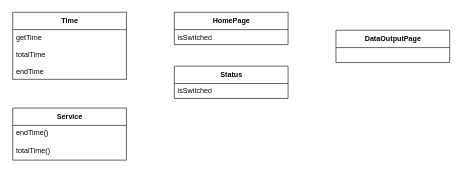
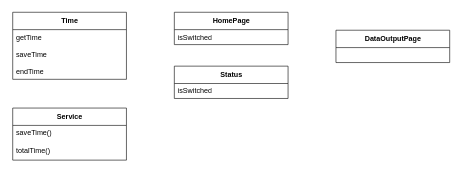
- <mxCell id="4" value="totalTime" style="text;html=1;strokeColor=none;fillColor=none;align=left;verticalAlign=middle;spacingLeft=4;spacingRight=4;overflow=hidden;rotatable=0;points=[[0,0.5],[1,0.5]];portConstraint=eastwest;" vertex="1" parent="2"><mxGeometry y="54" width="190" height="33" as="geometry" /></mxCell>
+ <mxCell id="4" value="saveTime" style="text;html=1;strokeColor=none;fillColor=none;align=left;verticalAlign=middle;spacingLeft=4;spacingRight=4;overflow=hidden;rotatable=0;points=[[0,0.5],[1,0.5]];portConstraint=eastwest;" vertex="1" parent="2"><mxGeometry y="54" width="190" height="33" as="geometry" /></mxCell>
- <mxCell id="10" value="endTime()" style="text;html=1;strokeColor=none;fillColor=none;align=left;verticalAlign=middle;spacingLeft=4;spacingRight=4;overflow=hidden;rotatable=0;points=[[0,0.5],[1,0.5]];portConstraint=eastwest;" vertex="1" parent="9"><mxGeometry y="29" width="190" height="25" as="geometry" /></mxCell>
+ <mxCell id="10" value="saveTime()" style="text;html=1;strokeColor=none;fillColor=none;align=left;verticalAlign=middle;spacingLeft=4;spacingRight=4;overflow=hidden;rotatable=0;points=[[0,0.5],[1,0.5]];portConstraint=eastwest;" vertex="1" parent="9"><mxGeometry y="29" width="190" height="25" as="geometry" /></mxCell>
